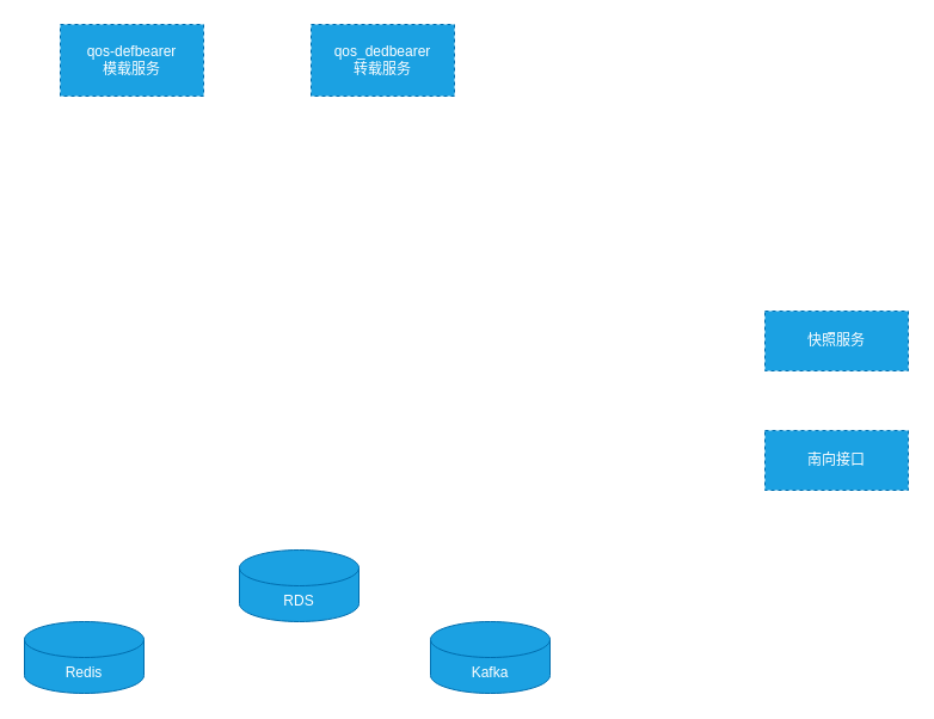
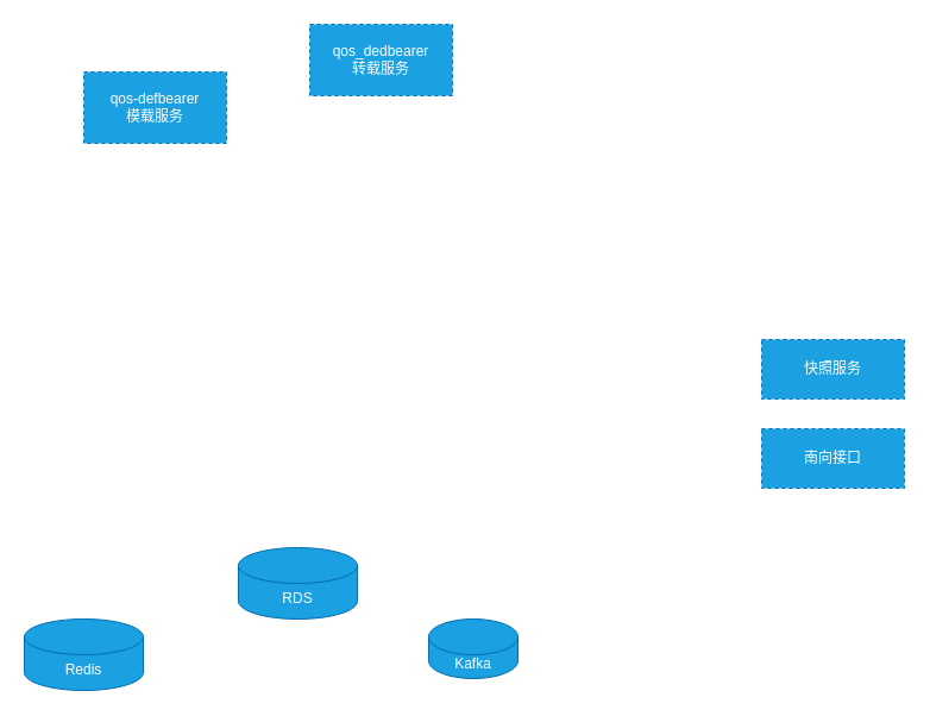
- <mxCell id="2" value="&lt;div&gt;qos-defbearer&lt;/div&gt;&lt;div&gt;模载服务&lt;/div&gt;" style="rounded=0;whiteSpace=wrap;html=1;fillColor=#1ba1e2;strokeColor=#006EAF;fontColor=#ffffff;dashed=1;" vertex="1" parent="1"><mxGeometry x="50" y="20" width="120" height="60" as="geometry" /></mxCell>
+ <mxCell id="2" value="&lt;div&gt;qos-defbearer&lt;/div&gt;&lt;div&gt;模载服务&lt;/div&gt;" style="rounded=0;whiteSpace=wrap;html=1;fillColor=#1ba1e2;strokeColor=#006EAF;fontColor=#ffffff;dashed=1;" vertex="1" parent="1"><mxGeometry x="70" y="60" width="120" height="60" as="geometry" /></mxCell>
- <mxCell id="7" value="&lt;div&gt;&lt;span style=&quot;background-color: initial;&quot;&gt;快照服务&lt;/span&gt;&lt;br&gt;&lt;/div&gt;" style="rounded=0;whiteSpace=wrap;html=1;fillColor=#1ba1e2;strokeColor=#006EAF;fontColor=#ffffff;dashed=1;" vertex="1" parent="1"><mxGeometry x="640" y="260" width="120" height="50" as="geometry" /></mxCell>
+ <mxCell id="7" value="&lt;div&gt;&lt;span style=&quot;background-color: initial;&quot;&gt;快照服务&lt;/span&gt;&lt;br&gt;&lt;/div&gt;" style="rounded=0;whiteSpace=wrap;html=1;fillColor=#1ba1e2;strokeColor=#006EAF;fontColor=#ffffff;dashed=1;" vertex="1" parent="1"><mxGeometry x="640" y="285" width="120" height="50" as="geometry" /></mxCell>
- <mxCell id="6" value="Kafka" style="shape=cylinder3;whiteSpace=wrap;html=1;boundedLbl=1;backgroundOutline=1;size=15;fillColor=#1ba1e2;fontColor=#ffffff;strokeColor=#006EAF;" vertex="1" parent="1"><mxGeometry x="360" y="520" width="100" height="60" as="geometry" /></mxCell>
+ <mxCell id="6" value="Kafka" style="shape=cylinder3;whiteSpace=wrap;html=1;boundedLbl=1;backgroundOutline=1;size=15;fillColor=#1ba1e2;fontColor=#ffffff;strokeColor=#006EAF;" vertex="1" parent="1"><mxGeometry x="360" y="520" width="75" height="50" as="geometry" /></mxCell>
